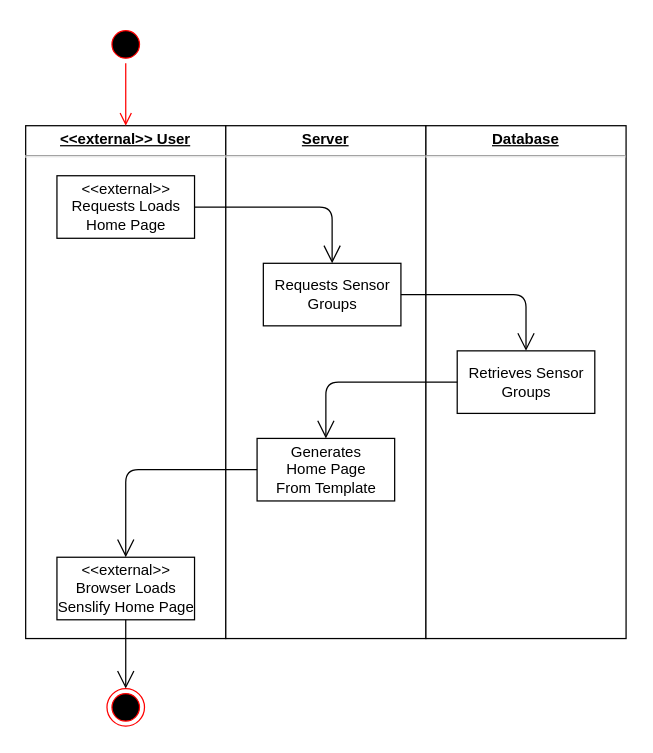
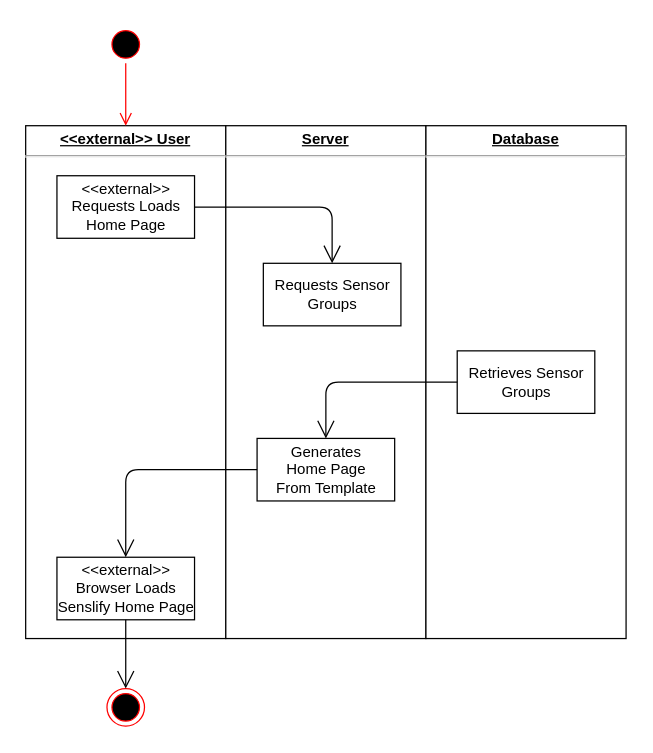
- <mxCell id="17" value="" style="endArrow=open;endFill=1;endSize=12;html=1;exitX=1;exitY=0.5;exitDx=0;exitDy=0;entryX=0.5;entryY=0;entryDx=0;entryDy=0;" edge="1" parent="1" source="8" target="9"><mxGeometry width="160" relative="1" as="geometry"><mxPoint x="180" y="360" as="sourcePoint" /><mxPoint x="340" y="360" as="targetPoint" /><Array as="points"><mxPoint x="420" y="235" /></Array></mxGeometry></mxCell>
